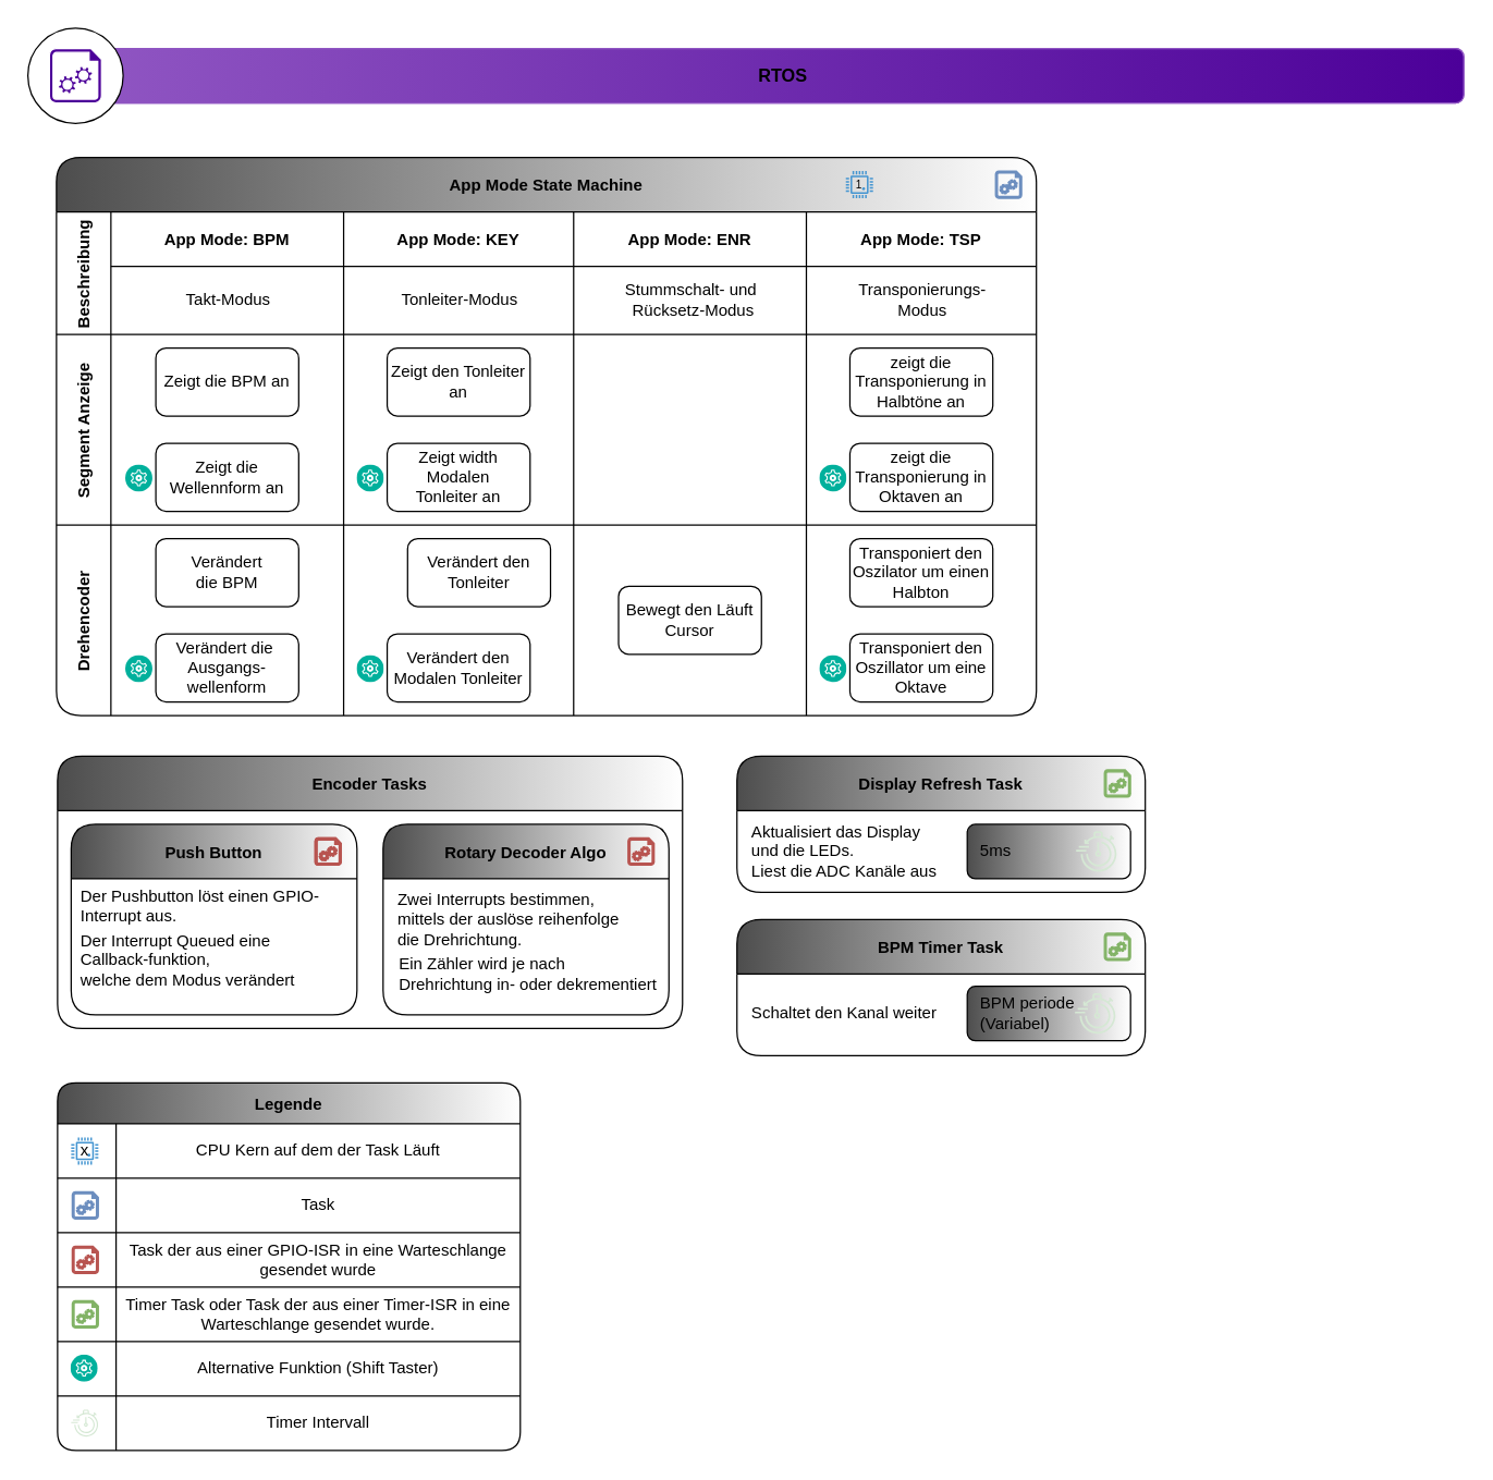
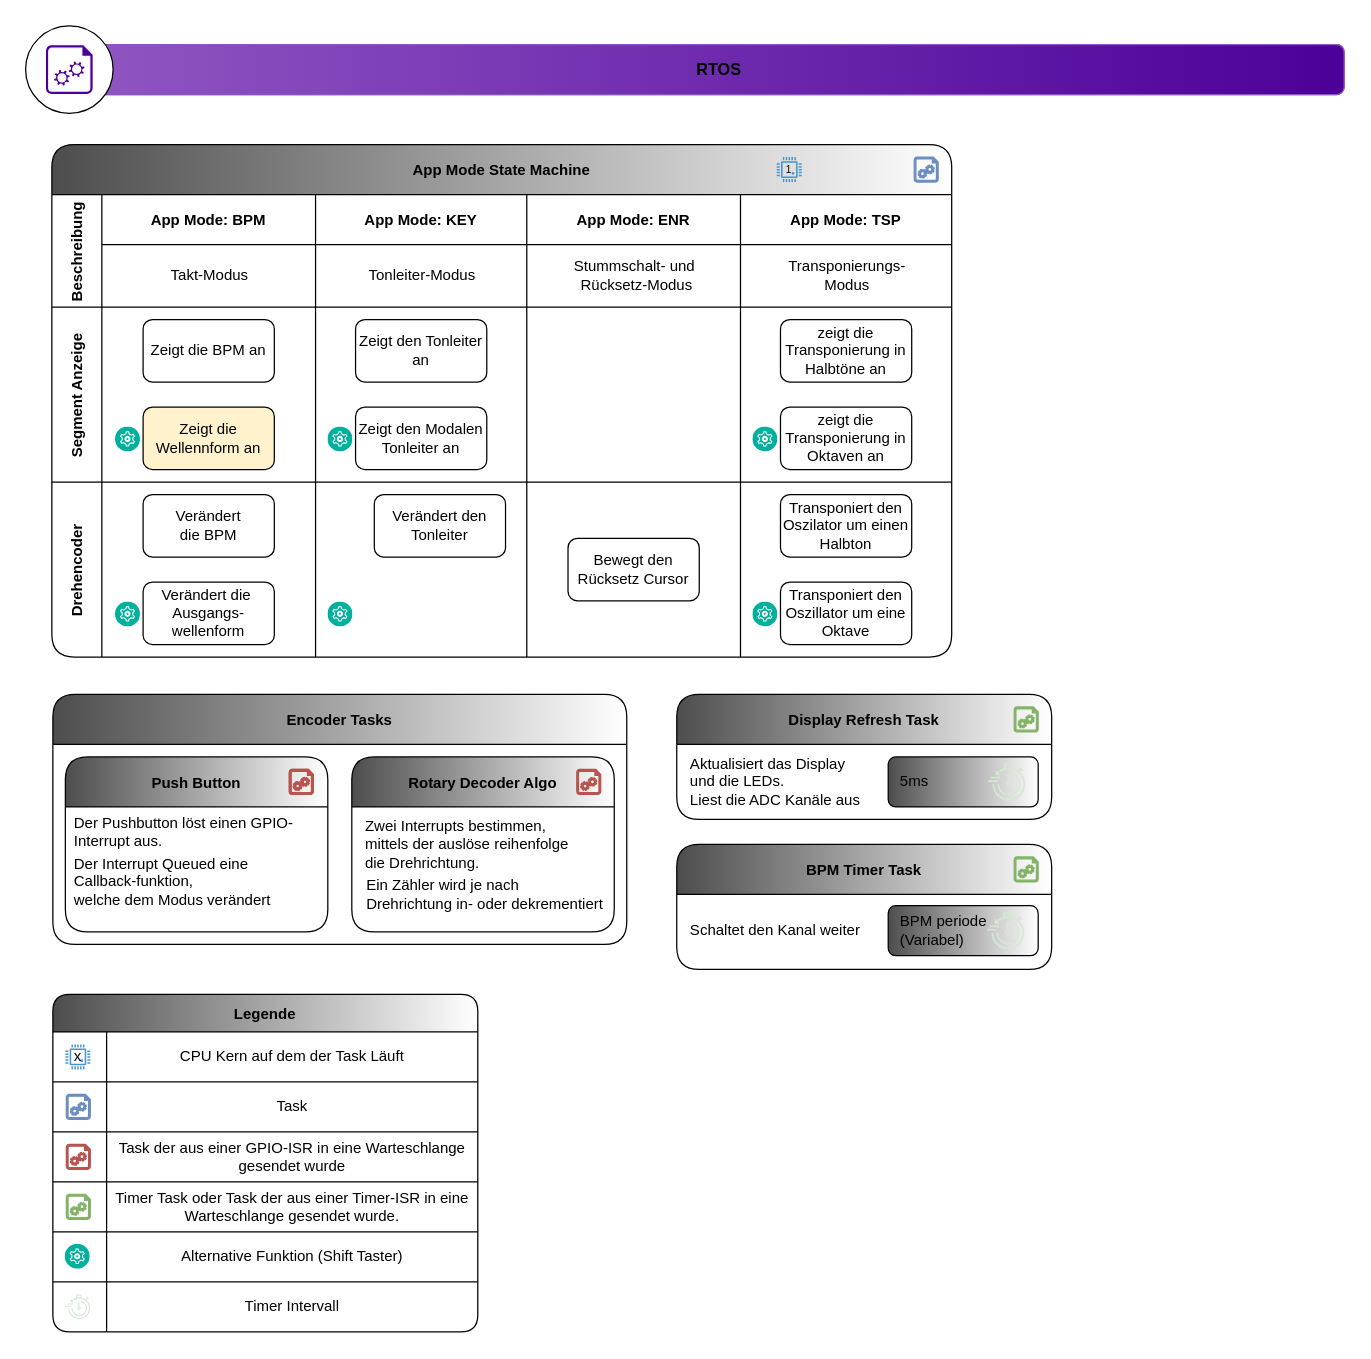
- <mxCell id="59" value="Zeigt die Wellennform an" style="rounded=1;whiteSpace=wrap;html=1;fontSize=12;" parent="57" vertex="1"><mxGeometry x="33" y="80" width="105" height="50" as="geometry" /></mxCell>
+ <mxCell id="59" value="Zeigt die Wellennform an" style="rounded=1;whiteSpace=wrap;html=1;fontSize=12;fillColor=#fff2cc;" parent="57" vertex="1"><mxGeometry x="33" y="80" width="105" height="50" as="geometry" /></mxCell>
- <mxCell id="62" value="Zeigt width Modalen&lt;br&gt;Tonleiter an" style="rounded=1;whiteSpace=wrap;html=1;fontSize=12;" parent="61" vertex="1"><mxGeometry x="32" y="80" width="105" height="50" as="geometry" /></mxCell>
+ <mxCell id="62" value="Zeigt den Modalen&lt;br&gt;Tonleiter an" style="rounded=1;whiteSpace=wrap;html=1;fontSize=12;" parent="61" vertex="1"><mxGeometry x="32" y="80" width="105" height="50" as="geometry" /></mxCell>
- <mxCell id="80" value="Bewegt den Läuft Cursor" style="rounded=1;whiteSpace=wrap;html=1;fontSize=12;" parent="79" vertex="1"><mxGeometry x="33" y="45" width="105" height="50" as="geometry" /></mxCell>
+ <mxCell id="80" value="Bewegt den Rücksetz Cursor" style="rounded=1;whiteSpace=wrap;html=1;fontSize=12;" parent="79" vertex="1"><mxGeometry x="33" y="45" width="105" height="50" as="geometry" /></mxCell>
- <mxCell id="77" value="Verändert den&lt;br&gt;Modalen Tonleiter" style="rounded=1;whiteSpace=wrap;html=1;fontSize=12;" parent="75" vertex="1"><mxGeometry x="32" y="80" width="105" height="50" as="geometry" /></mxCell>
